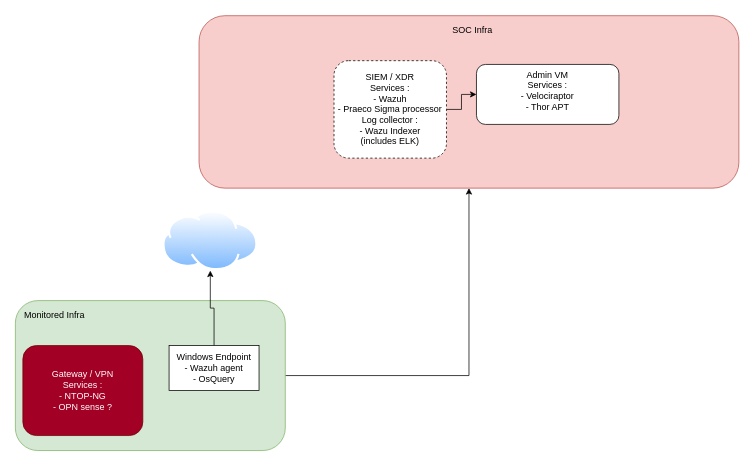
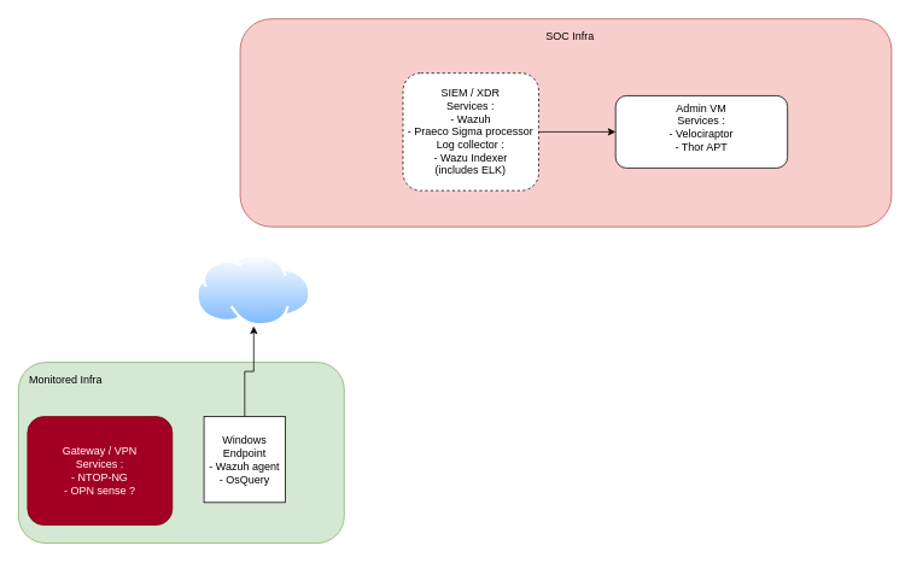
- <mxCell id="11" value="&lt;div&gt;Admin VM&lt;/div&gt;&lt;div&gt;Services :&lt;/div&gt;&lt;div&gt;- Velociraptor&lt;/div&gt;&lt;div&gt;- Thor APT&lt;br&gt;&lt;/div&gt;" style="rounded=1;whiteSpace=wrap;html=1;verticalAlign=top;" parent="1" vertex="1"><mxGeometry x="635" y="85" width="190" height="80" as="geometry" /></mxCell>
+ <mxCell id="11" value="&lt;div&gt;Admin VM&lt;/div&gt;&lt;div&gt;Services :&lt;/div&gt;&lt;div&gt;- Velociraptor&lt;/div&gt;&lt;div&gt;- Thor APT&lt;br&gt;&lt;/div&gt;" style="rounded=1;whiteSpace=wrap;html=1;verticalAlign=top;" parent="1" vertex="1"><mxGeometry x="680" y="105" width="190" height="80" as="geometry" /></mxCell>
- <mxCell id="10" value="&lt;div&gt;Windows Endpoint&lt;/div&gt;&lt;div&gt;- Wazuh agent&lt;/div&gt;&lt;div&gt;- OsQuery&lt;br&gt;&lt;/div&gt;" style="rounded=0;whiteSpace=wrap;html=1;" parent="1" vertex="1"><mxGeometry x="225" y="460" width="120" height="60" as="geometry" /></mxCell>
+ <mxCell id="10" value="&lt;div&gt;Windows Endpoint&lt;/div&gt;&lt;div&gt;- Wazuh agent&lt;/div&gt;&lt;div&gt;- OsQuery&lt;br&gt;&lt;/div&gt;" style="rounded=0;whiteSpace=wrap;html=1;" parent="1" vertex="1"><mxGeometry x="225" y="460" width="90" height="95" as="geometry" /></mxCell>
- <mxCell id="3" style="edgeStyle=orthogonalEdgeStyle;rounded=0;orthogonalLoop=1;jettySize=auto;html=1;entryX=0.5;entryY=1;entryDx=0;entryDy=0;" edge="1" parent="1" source="4" target="2"><mxGeometry relative="1" as="geometry"><Array as="points"><mxPoint x="625" y="500" /></Array></mxGeometry></mxCell>
